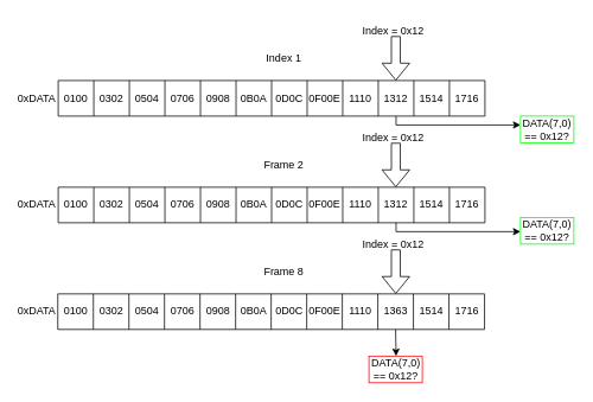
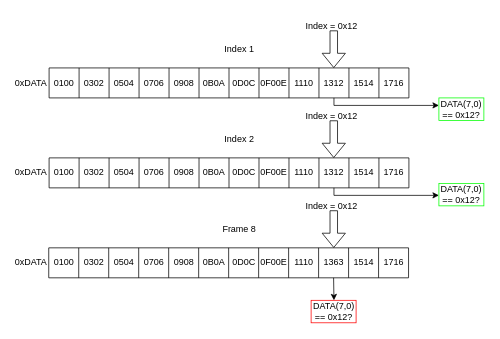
- <mxCell id="57" value="Frame 2" style="text;html=1;strokeColor=none;fillColor=none;align=center;verticalAlign=middle;whiteSpace=wrap;rounded=0;" vertex="1" parent="1"><mxGeometry x="289" y="170" width="60" height="30" as="geometry" /></mxCell>
+ <mxCell id="57" value="Index 2" style="text;html=1;strokeColor=none;fillColor=none;align=center;verticalAlign=middle;whiteSpace=wrap;rounded=0;" vertex="1" parent="1"><mxGeometry x="289" y="170" width="60" height="30" as="geometry" /></mxCell>
